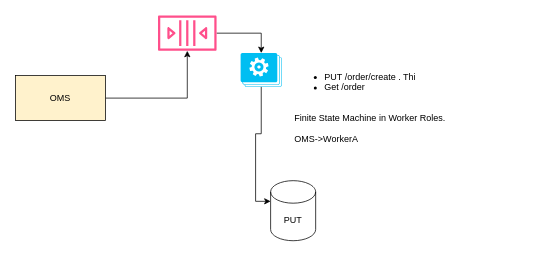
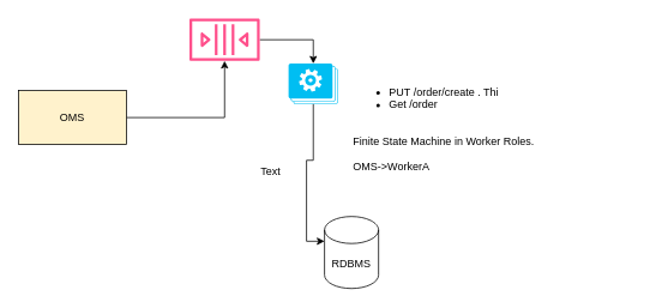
+ <mxCell id="9" value="Text" style="text;html=1;align=center;verticalAlign=middle;resizable=0;points=[];autosize=1;strokeColor=none;fillColor=none;" vertex="1" parent="1"><mxGeometry x="280" y="180" width="40" height="20" as="geometry" /></mxCell>
- <mxCell id="10" value="PUT" style="shape=cylinder3;whiteSpace=wrap;html=1;boundedLbl=1;backgroundOutline=1;size=15;" vertex="1" parent="1"><mxGeometry x="360" y="240" width="60" height="80" as="geometry" /></mxCell>
+ <mxCell id="10" value="RDBMS" style="shape=cylinder3;whiteSpace=wrap;html=1;boundedLbl=1;backgroundOutline=1;size=15;" vertex="1" parent="1"><mxGeometry x="360" y="240" width="60" height="80" as="geometry" /></mxCell>
